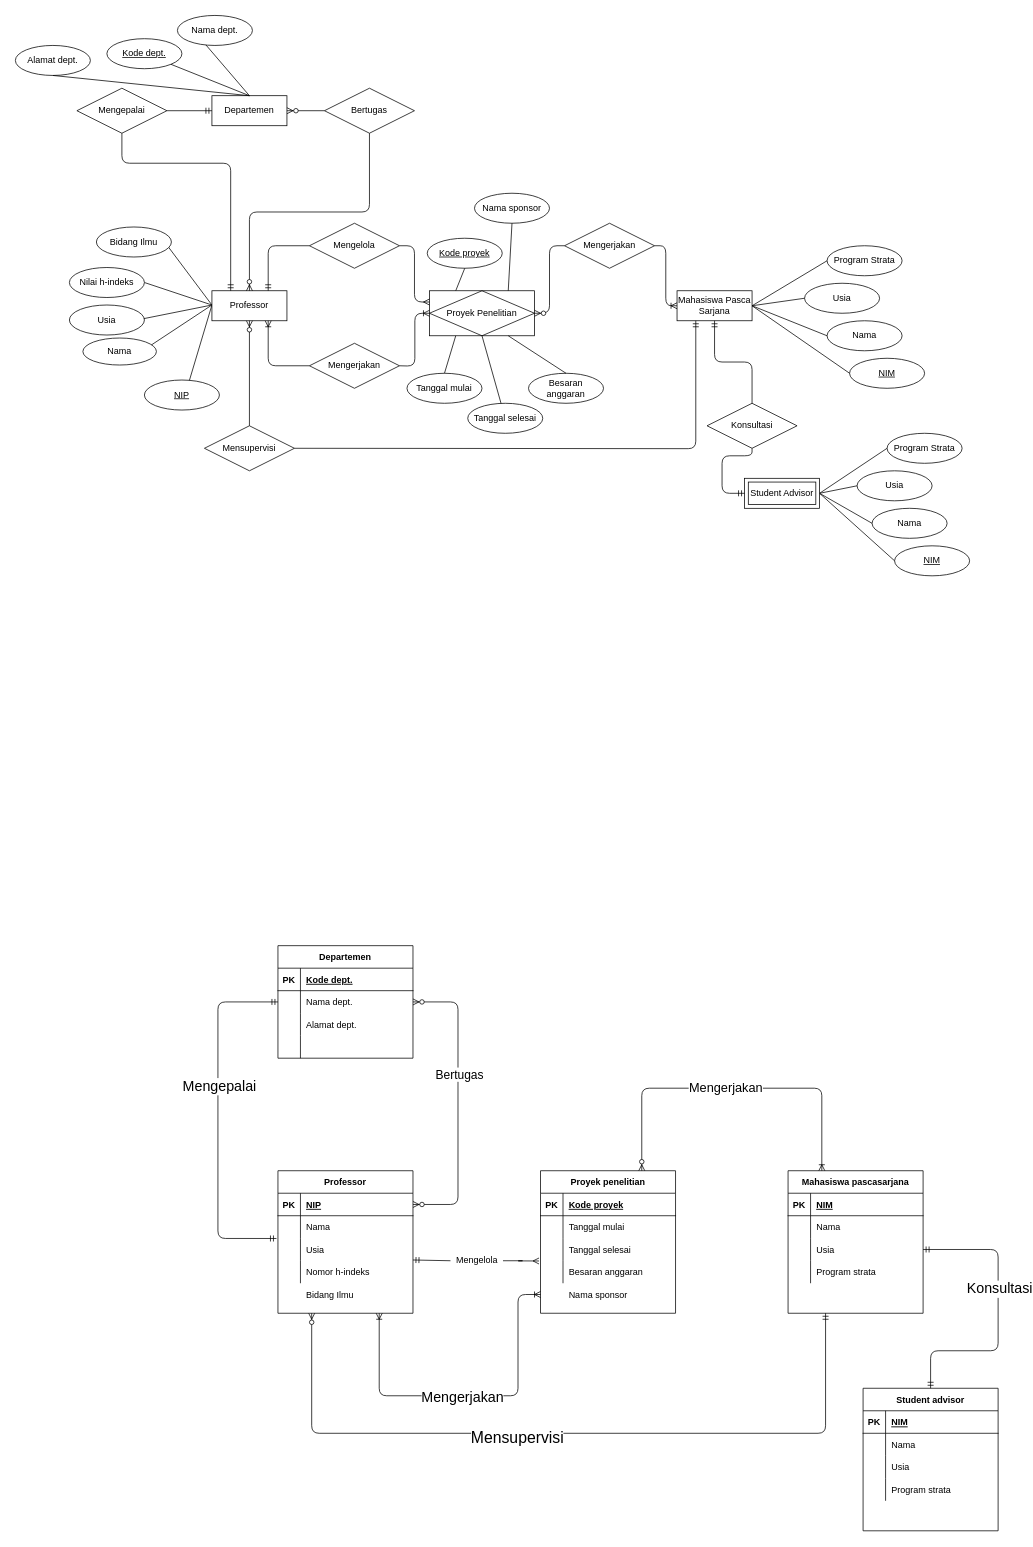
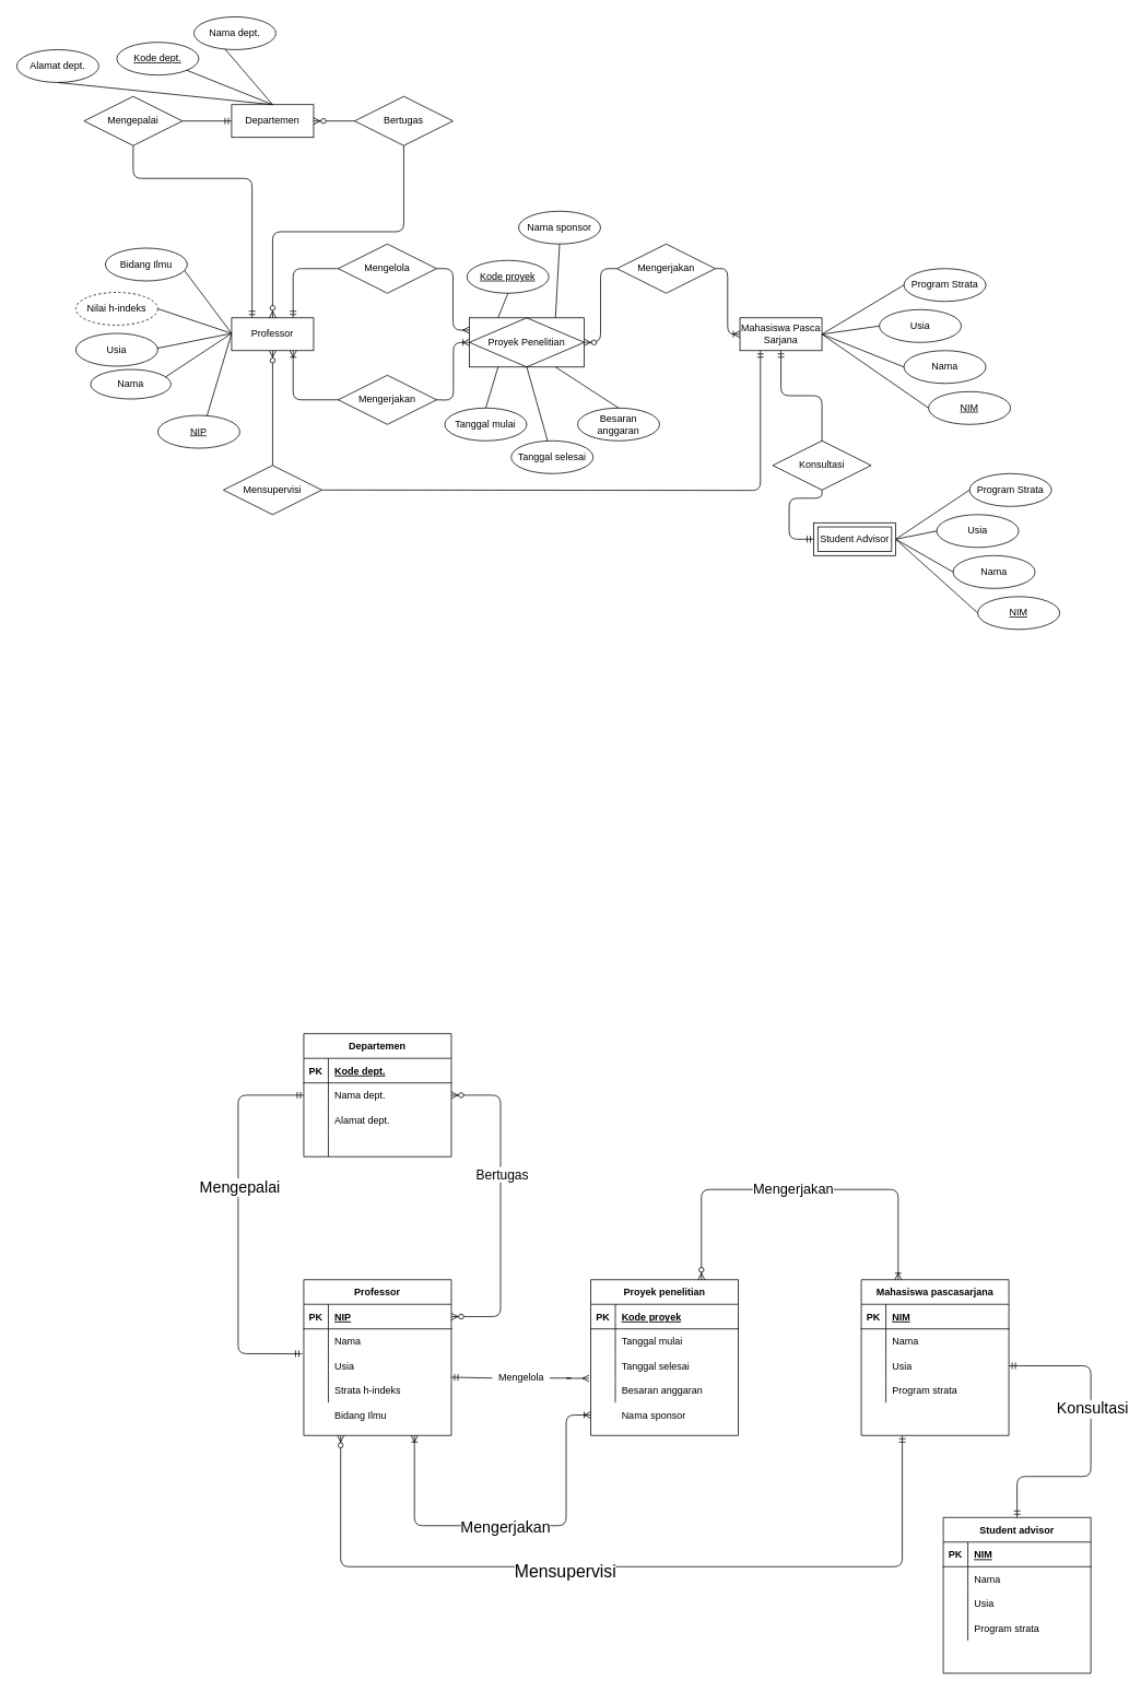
- <mxCell id="32" value="Nilai h-indeks" style="ellipse;whiteSpace=wrap;html=1;align=center;" vertex="1" parent="23"><mxGeometry x="10" y="50" width="100" height="40" as="geometry" /></mxCell>
+ <mxCell id="32" value="Nilai h-indeks" style="ellipse;whiteSpace=wrap;html=1;align=center;dashed=1;" vertex="1" parent="23"><mxGeometry x="10" y="50" width="100" height="40" as="geometry" /></mxCell>
- <mxCell id="84" value="Nomor h-indeks" style="shape=partialRectangle;connectable=0;fillColor=none;top=0;left=0;bottom=0;right=0;align=left;spacingLeft=6;overflow=hidden;" vertex="1" parent="82"><mxGeometry x="30" width="150" height="30" as="geometry" /></mxCell>
+ <mxCell id="84" value="Strata h-indeks" style="shape=partialRectangle;connectable=0;fillColor=none;top=0;left=0;bottom=0;right=0;align=left;spacingLeft=6;overflow=hidden;" vertex="1" parent="82"><mxGeometry x="30" width="150" height="30" as="geometry" /></mxCell>
